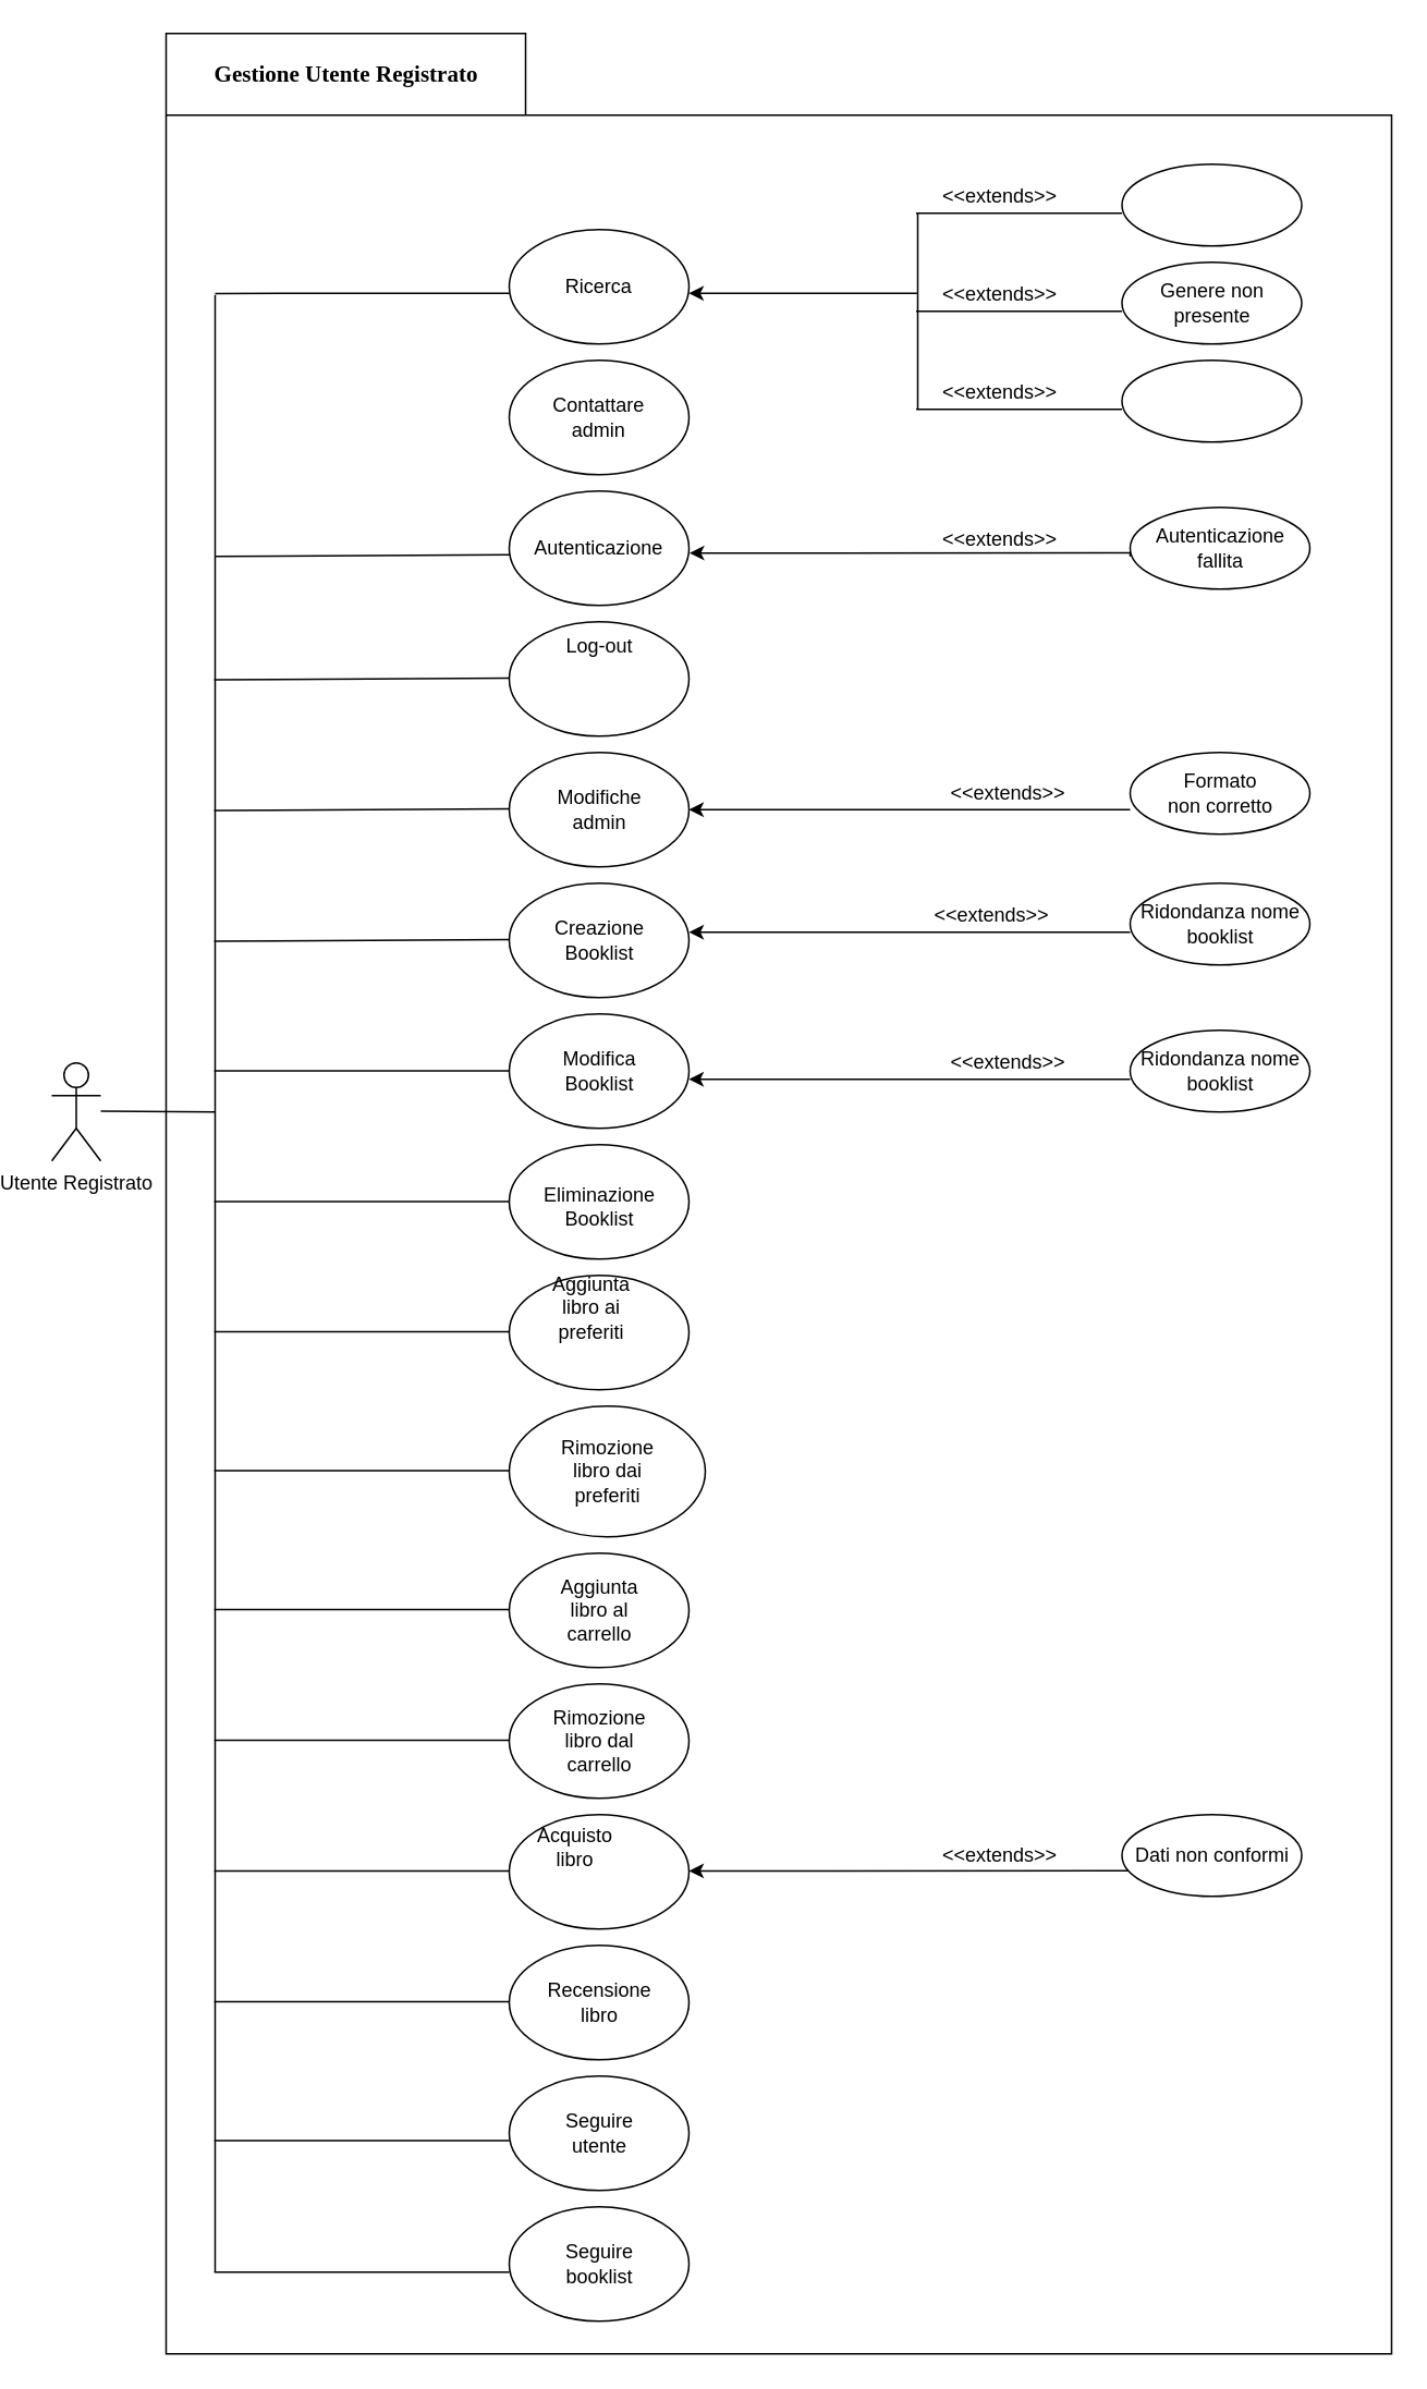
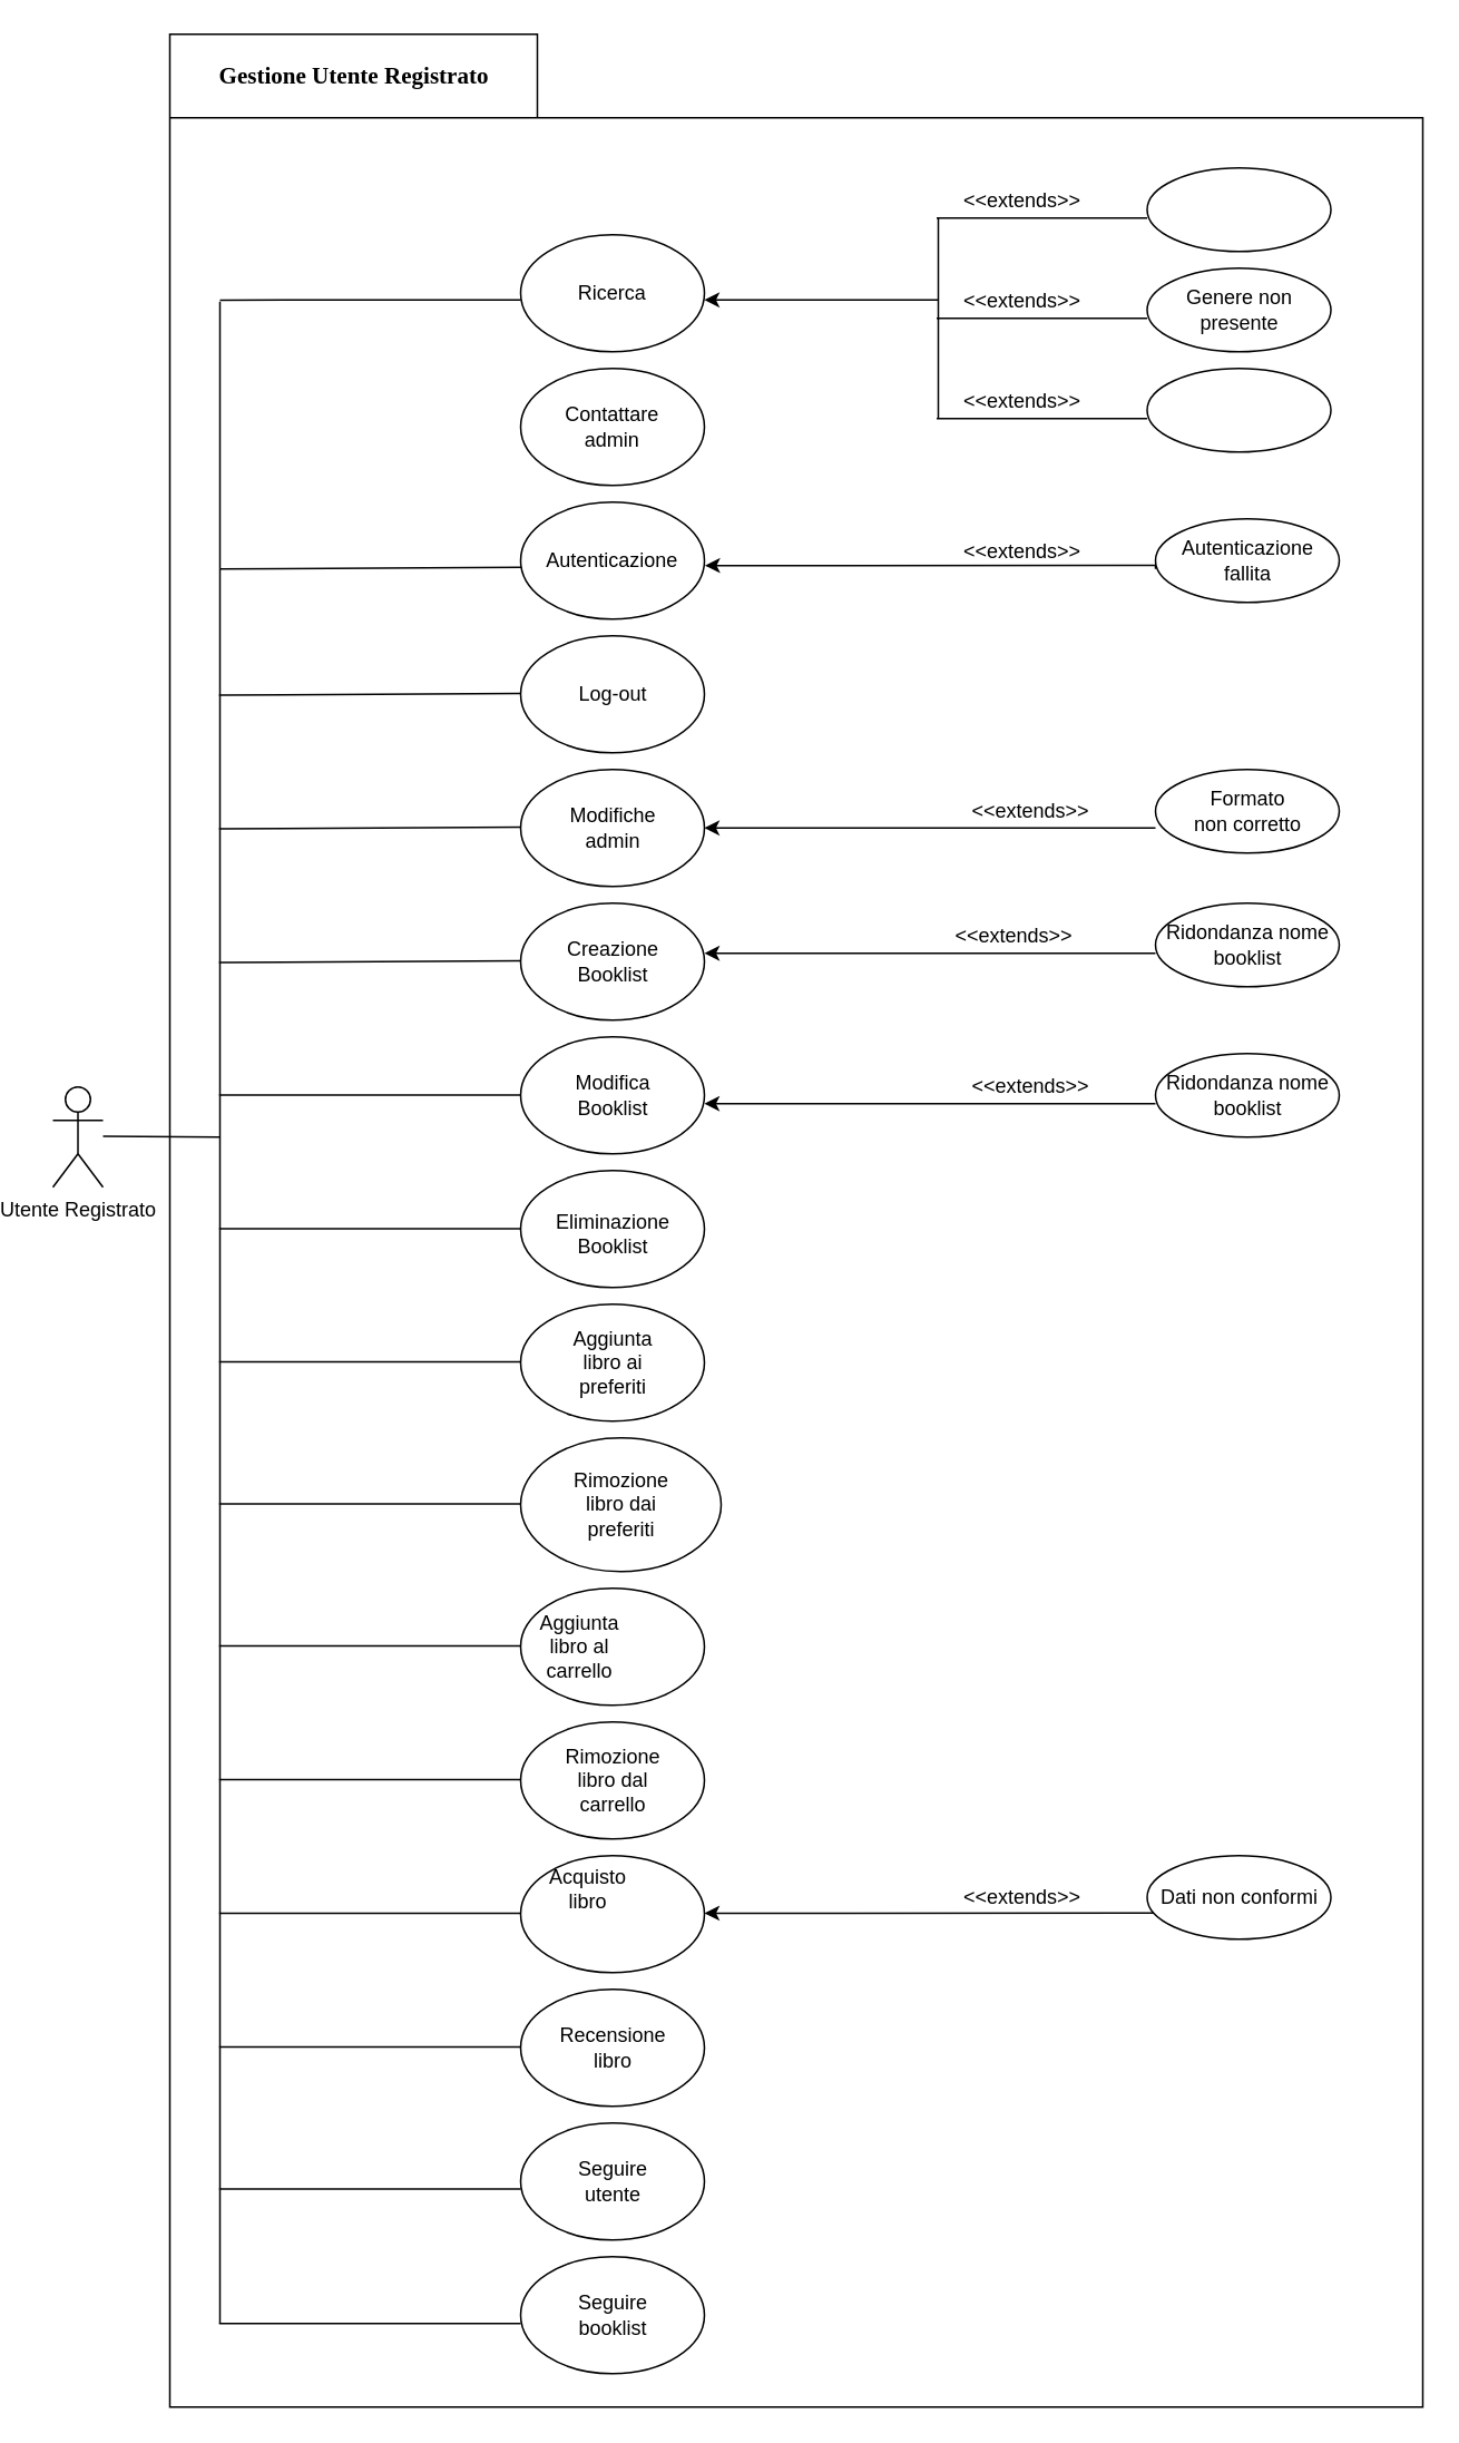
- <mxCell id="32" value="Log-out" style="text;html=1;strokeColor=none;fillColor=none;align=center;verticalAlign=middle;whiteSpace=wrap;rounded=0;" parent="1" vertex="1"><mxGeometry x="322.5" y="385" width="65" height="20" as="geometry" /></mxCell>
+ <mxCell id="32" value="Log-out" style="text;html=1;strokeColor=none;fillColor=none;align=center;verticalAlign=middle;whiteSpace=wrap;rounded=0;" parent="1" vertex="1"><mxGeometry x="322.5" y="405" width="65" height="20" as="geometry" /></mxCell>
- <mxCell id="45" value="Aggiunta libro ai preferiti" style="text;html=1;strokeColor=none;fillColor=none;align=center;verticalAlign=middle;whiteSpace=wrap;rounded=0;" parent="1" vertex="1"><mxGeometry x="317.5" y="790" width="65" height="20" as="geometry" /></mxCell>
+ <mxCell id="45" value="Aggiunta libro ai preferiti" style="text;html=1;strokeColor=none;fillColor=none;align=center;verticalAlign=middle;whiteSpace=wrap;rounded=0;" parent="1" vertex="1"><mxGeometry x="322.5" y="805" width="65" height="20" as="geometry" /></mxCell>
- <mxCell id="47" value="Aggiunta libro al carrello" style="text;html=1;strokeColor=none;fillColor=none;align=center;verticalAlign=middle;whiteSpace=wrap;rounded=0;" parent="1" vertex="1"><mxGeometry x="322.5" y="975" width="65" height="20" as="geometry" /></mxCell>
+ <mxCell id="47" value="Aggiunta libro al carrello" style="text;html=1;strokeColor=none;fillColor=none;align=center;verticalAlign=middle;whiteSpace=wrap;rounded=0;" parent="1" vertex="1"><mxGeometry x="302.5" y="975" width="65" height="20" as="geometry" /></mxCell>
